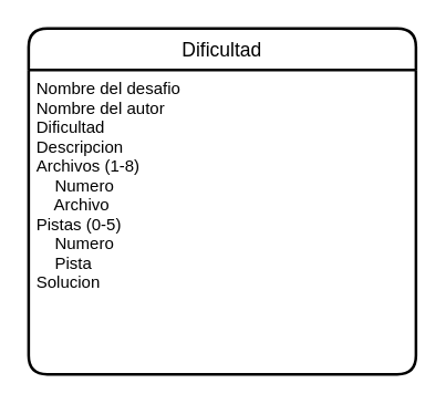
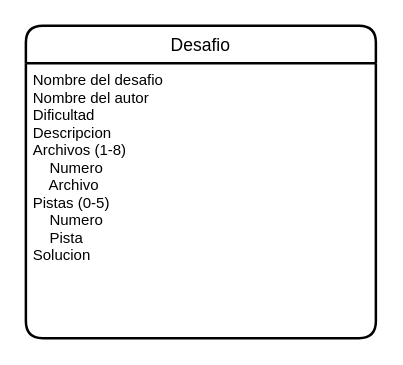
- <mxCell id="2" value="Dificultad" style="swimlane;childLayout=stackLayout;horizontal=1;startSize=30;horizontalStack=0;rounded=1;fontSize=14;fontStyle=0;strokeWidth=2;resizeParent=0;resizeLast=1;shadow=0;dashed=0;align=center;" parent="1" vertex="1"><mxGeometry x="20" y="20" width="280" height="250" as="geometry" /></mxCell>
+ <mxCell id="2" value="Desafio" style="swimlane;childLayout=stackLayout;horizontal=1;startSize=30;horizontalStack=0;rounded=1;fontSize=14;fontStyle=0;strokeWidth=2;resizeParent=0;resizeLast=1;shadow=0;dashed=0;align=center;" parent="1" vertex="1"><mxGeometry x="20" y="20" width="280" height="250" as="geometry" /></mxCell>
